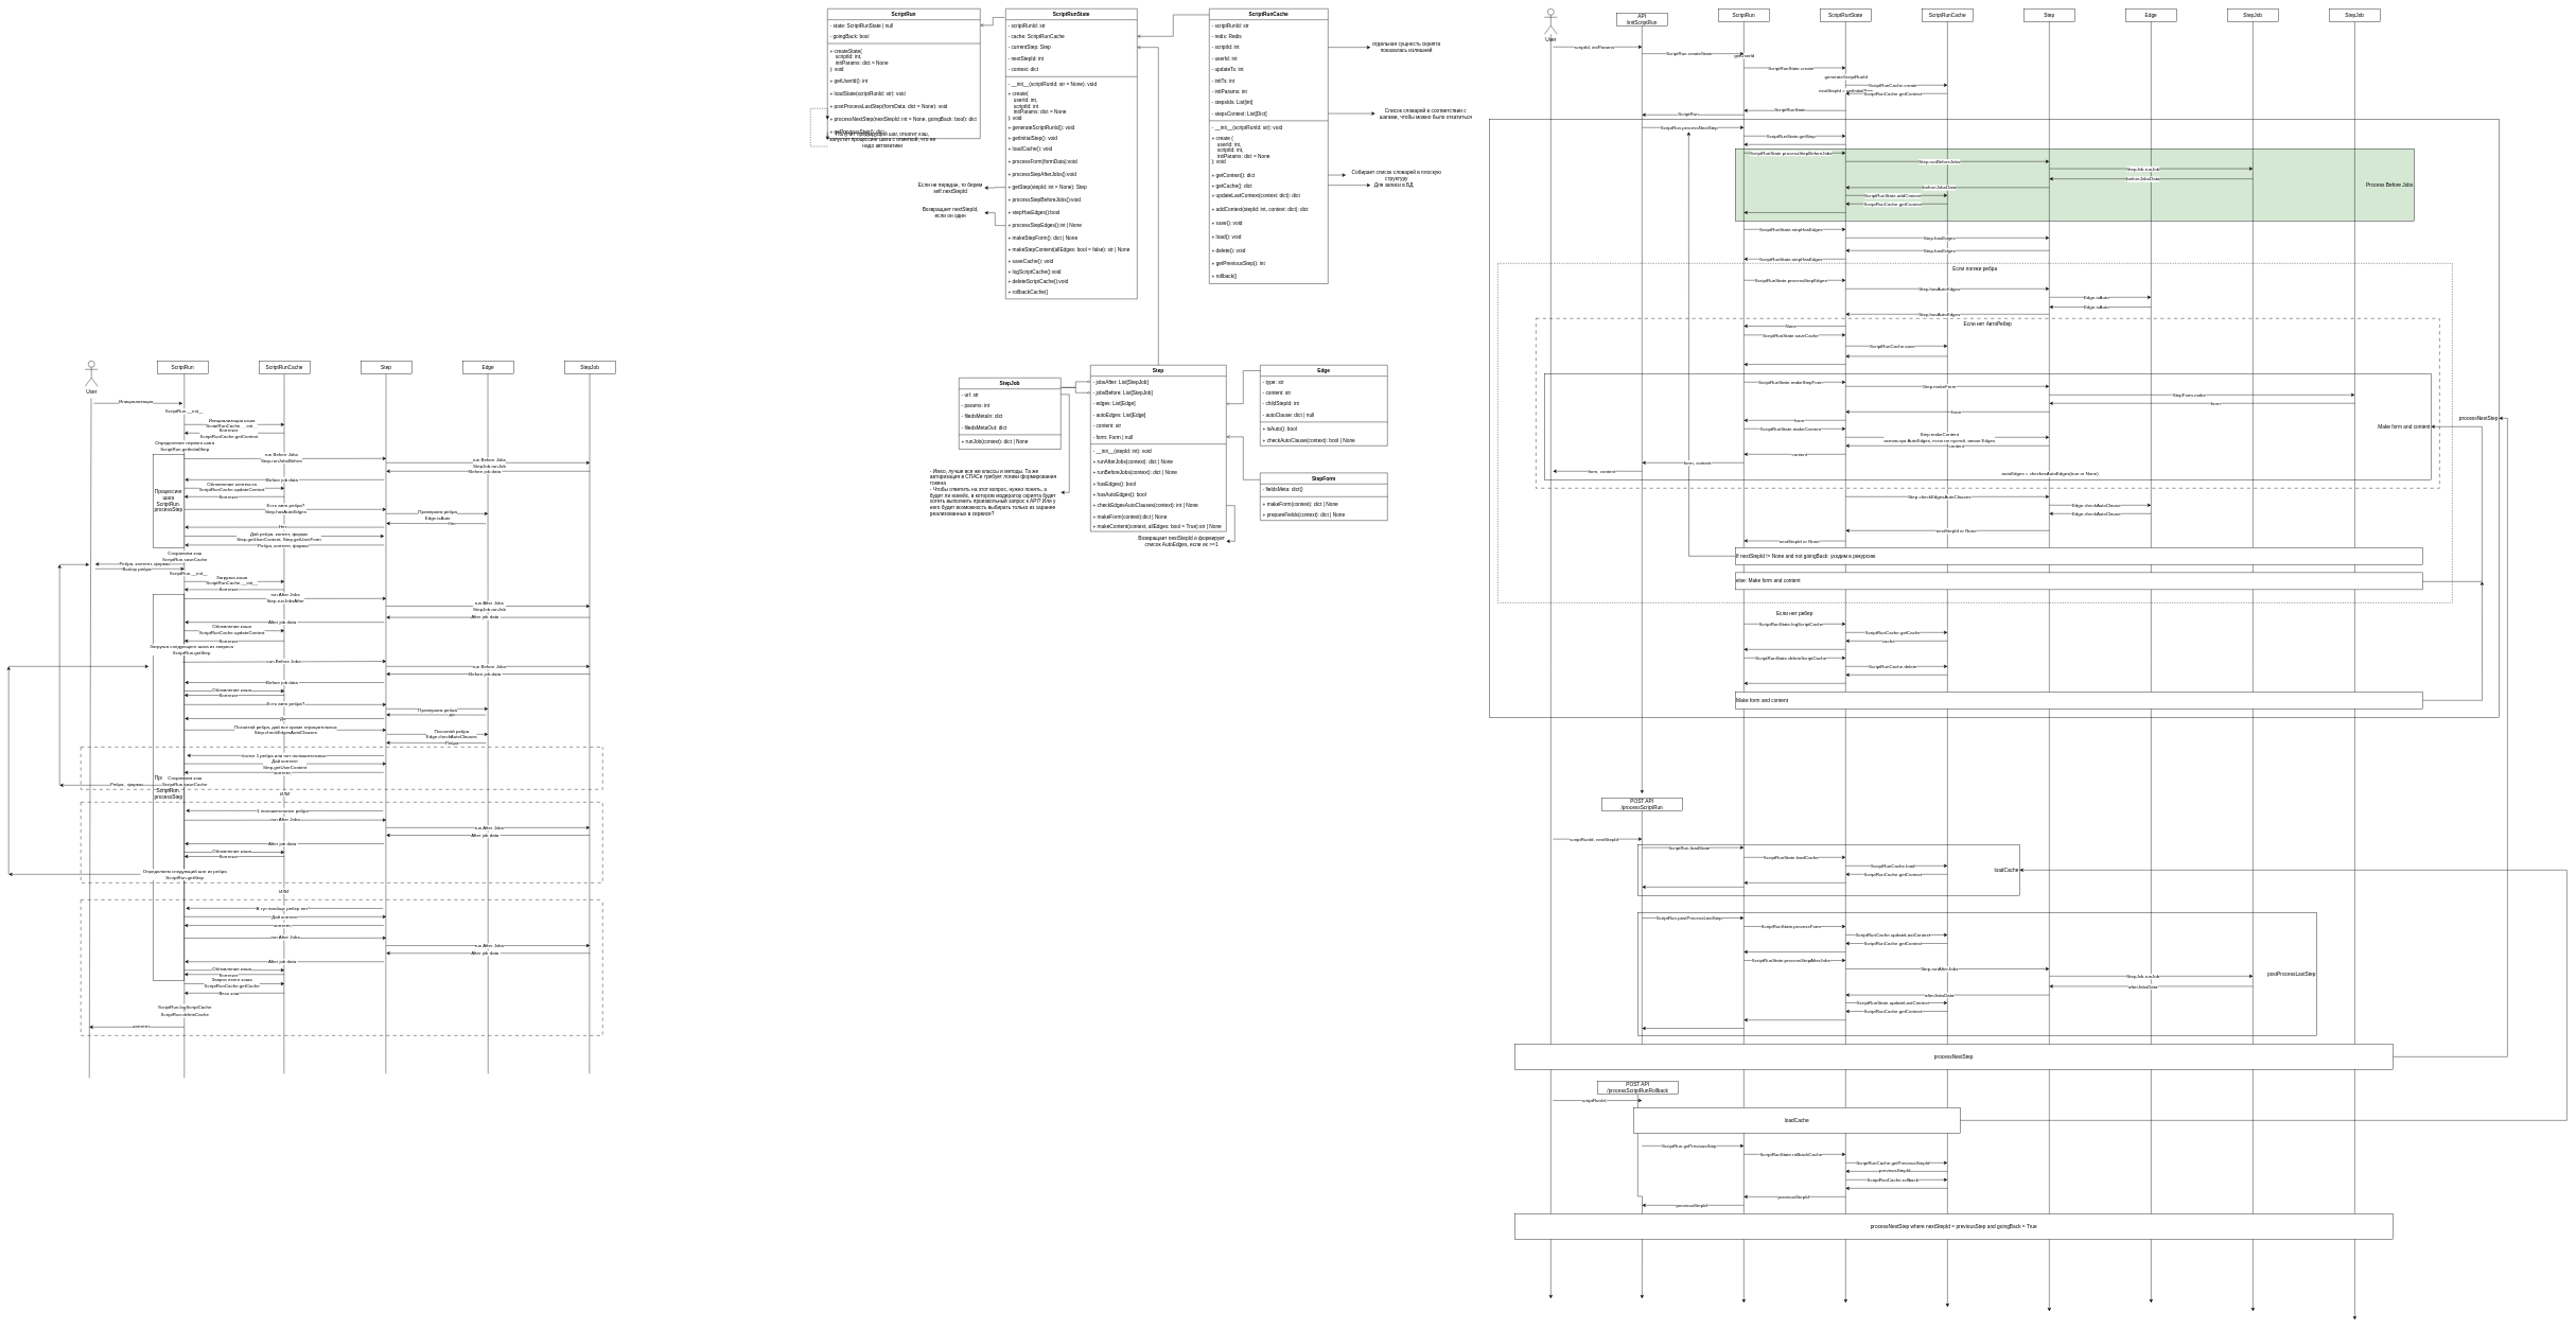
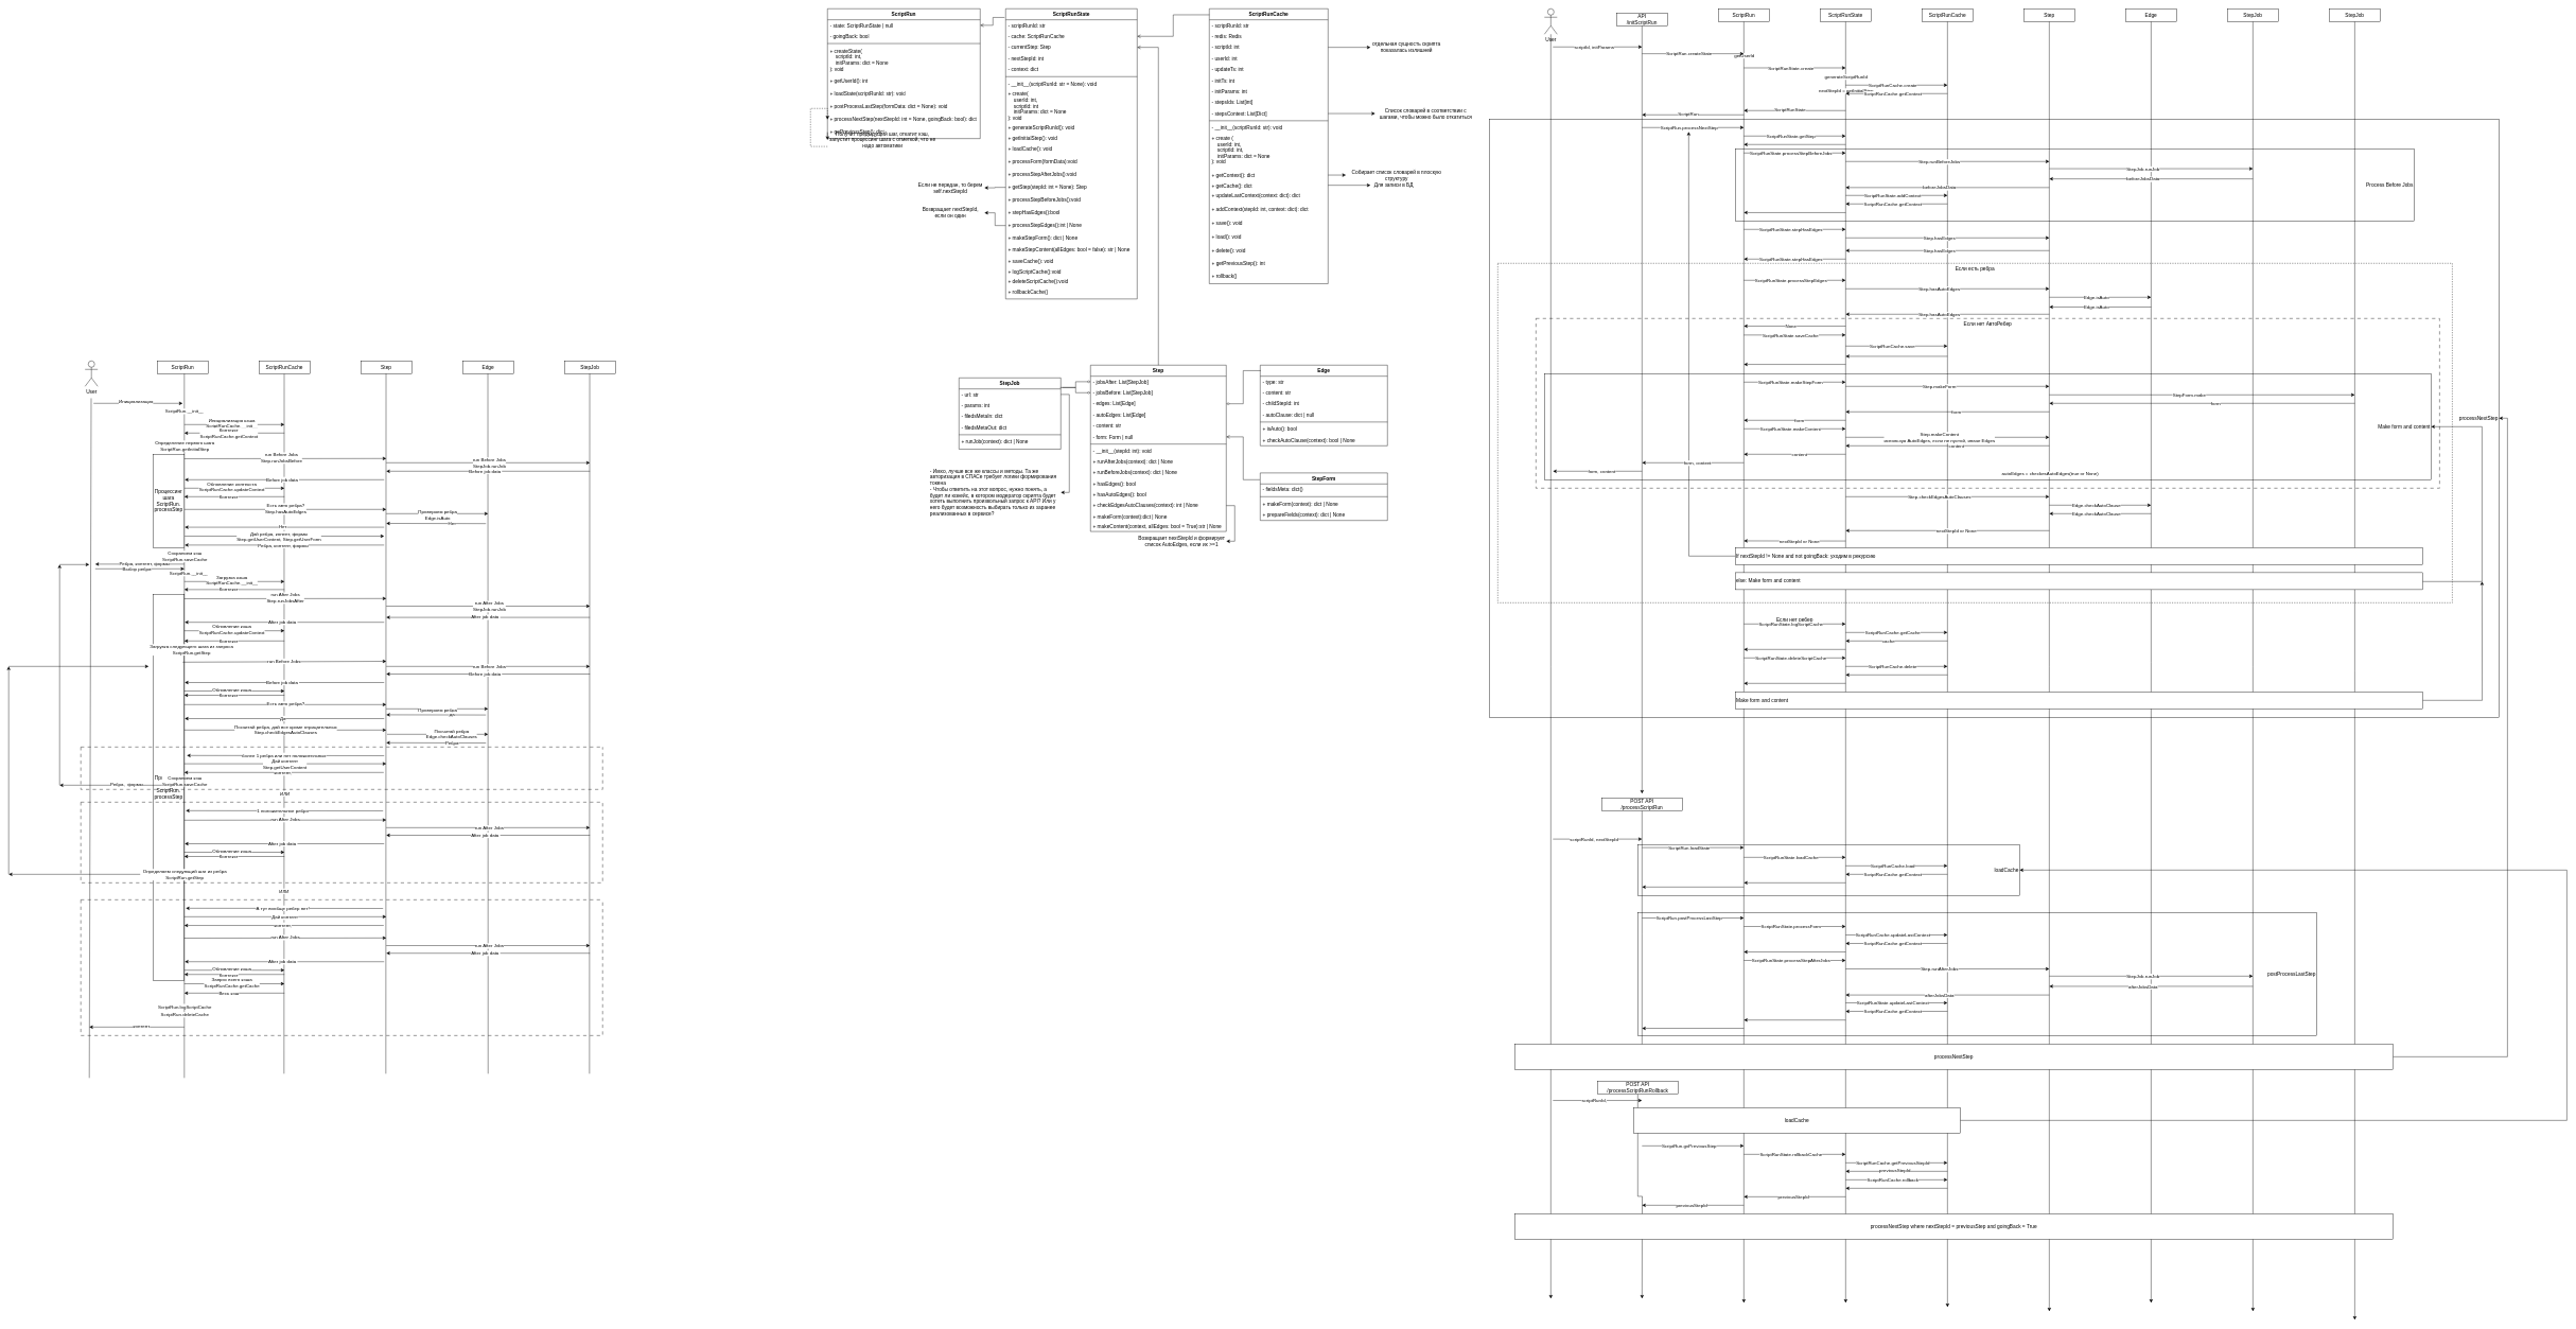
- <mxCell id="8" value="Process Before Jobs" style="rounded=0;whiteSpace=wrap;html=1;align=right;fillColor=#d5e8d4;" vertex="1" parent="1"><mxGeometry x="4090" y="350" width="1600" height="170" as="geometry" /></mxCell>
+ <mxCell id="8" value="Process Before Jobs" style="rounded=0;whiteSpace=wrap;html=1;align=right;" vertex="1" parent="1"><mxGeometry x="4090" y="350" width="1600" height="170" as="geometry" /></mxCell>
- <mxCell id="5" value="Если логики ребра" style="rounded=0;whiteSpace=wrap;html=1;dashed=1;verticalAlign=top;" vertex="1" parent="1"><mxGeometry x="3530" y="620" width="2250" height="800" as="geometry" /></mxCell>
+ <mxCell id="5" value="Если есть ребра" style="rounded=0;whiteSpace=wrap;html=1;dashed=1;verticalAlign=top;" vertex="1" parent="1"><mxGeometry x="3530" y="620" width="2250" height="800" as="geometry" /></mxCell>
- <mxCell id="419" value="Если нет ребер" style="text;html=1;strokeColor=none;fillColor=none;align=center;verticalAlign=middle;whiteSpace=wrap;rounded=0;" vertex="1" parent="1"><mxGeometry x="4160" y="1430" width="140" height="30" as="geometry" /></mxCell>
+ <mxCell id="419" value="Если нет ребер" style="text;html=1;strokeColor=none;fillColor=none;align=center;verticalAlign=middle;whiteSpace=wrap;rounded=0;" vertex="1" parent="1"><mxGeometry x="4160" y="1445" width="140" height="30" as="geometry" /></mxCell>
